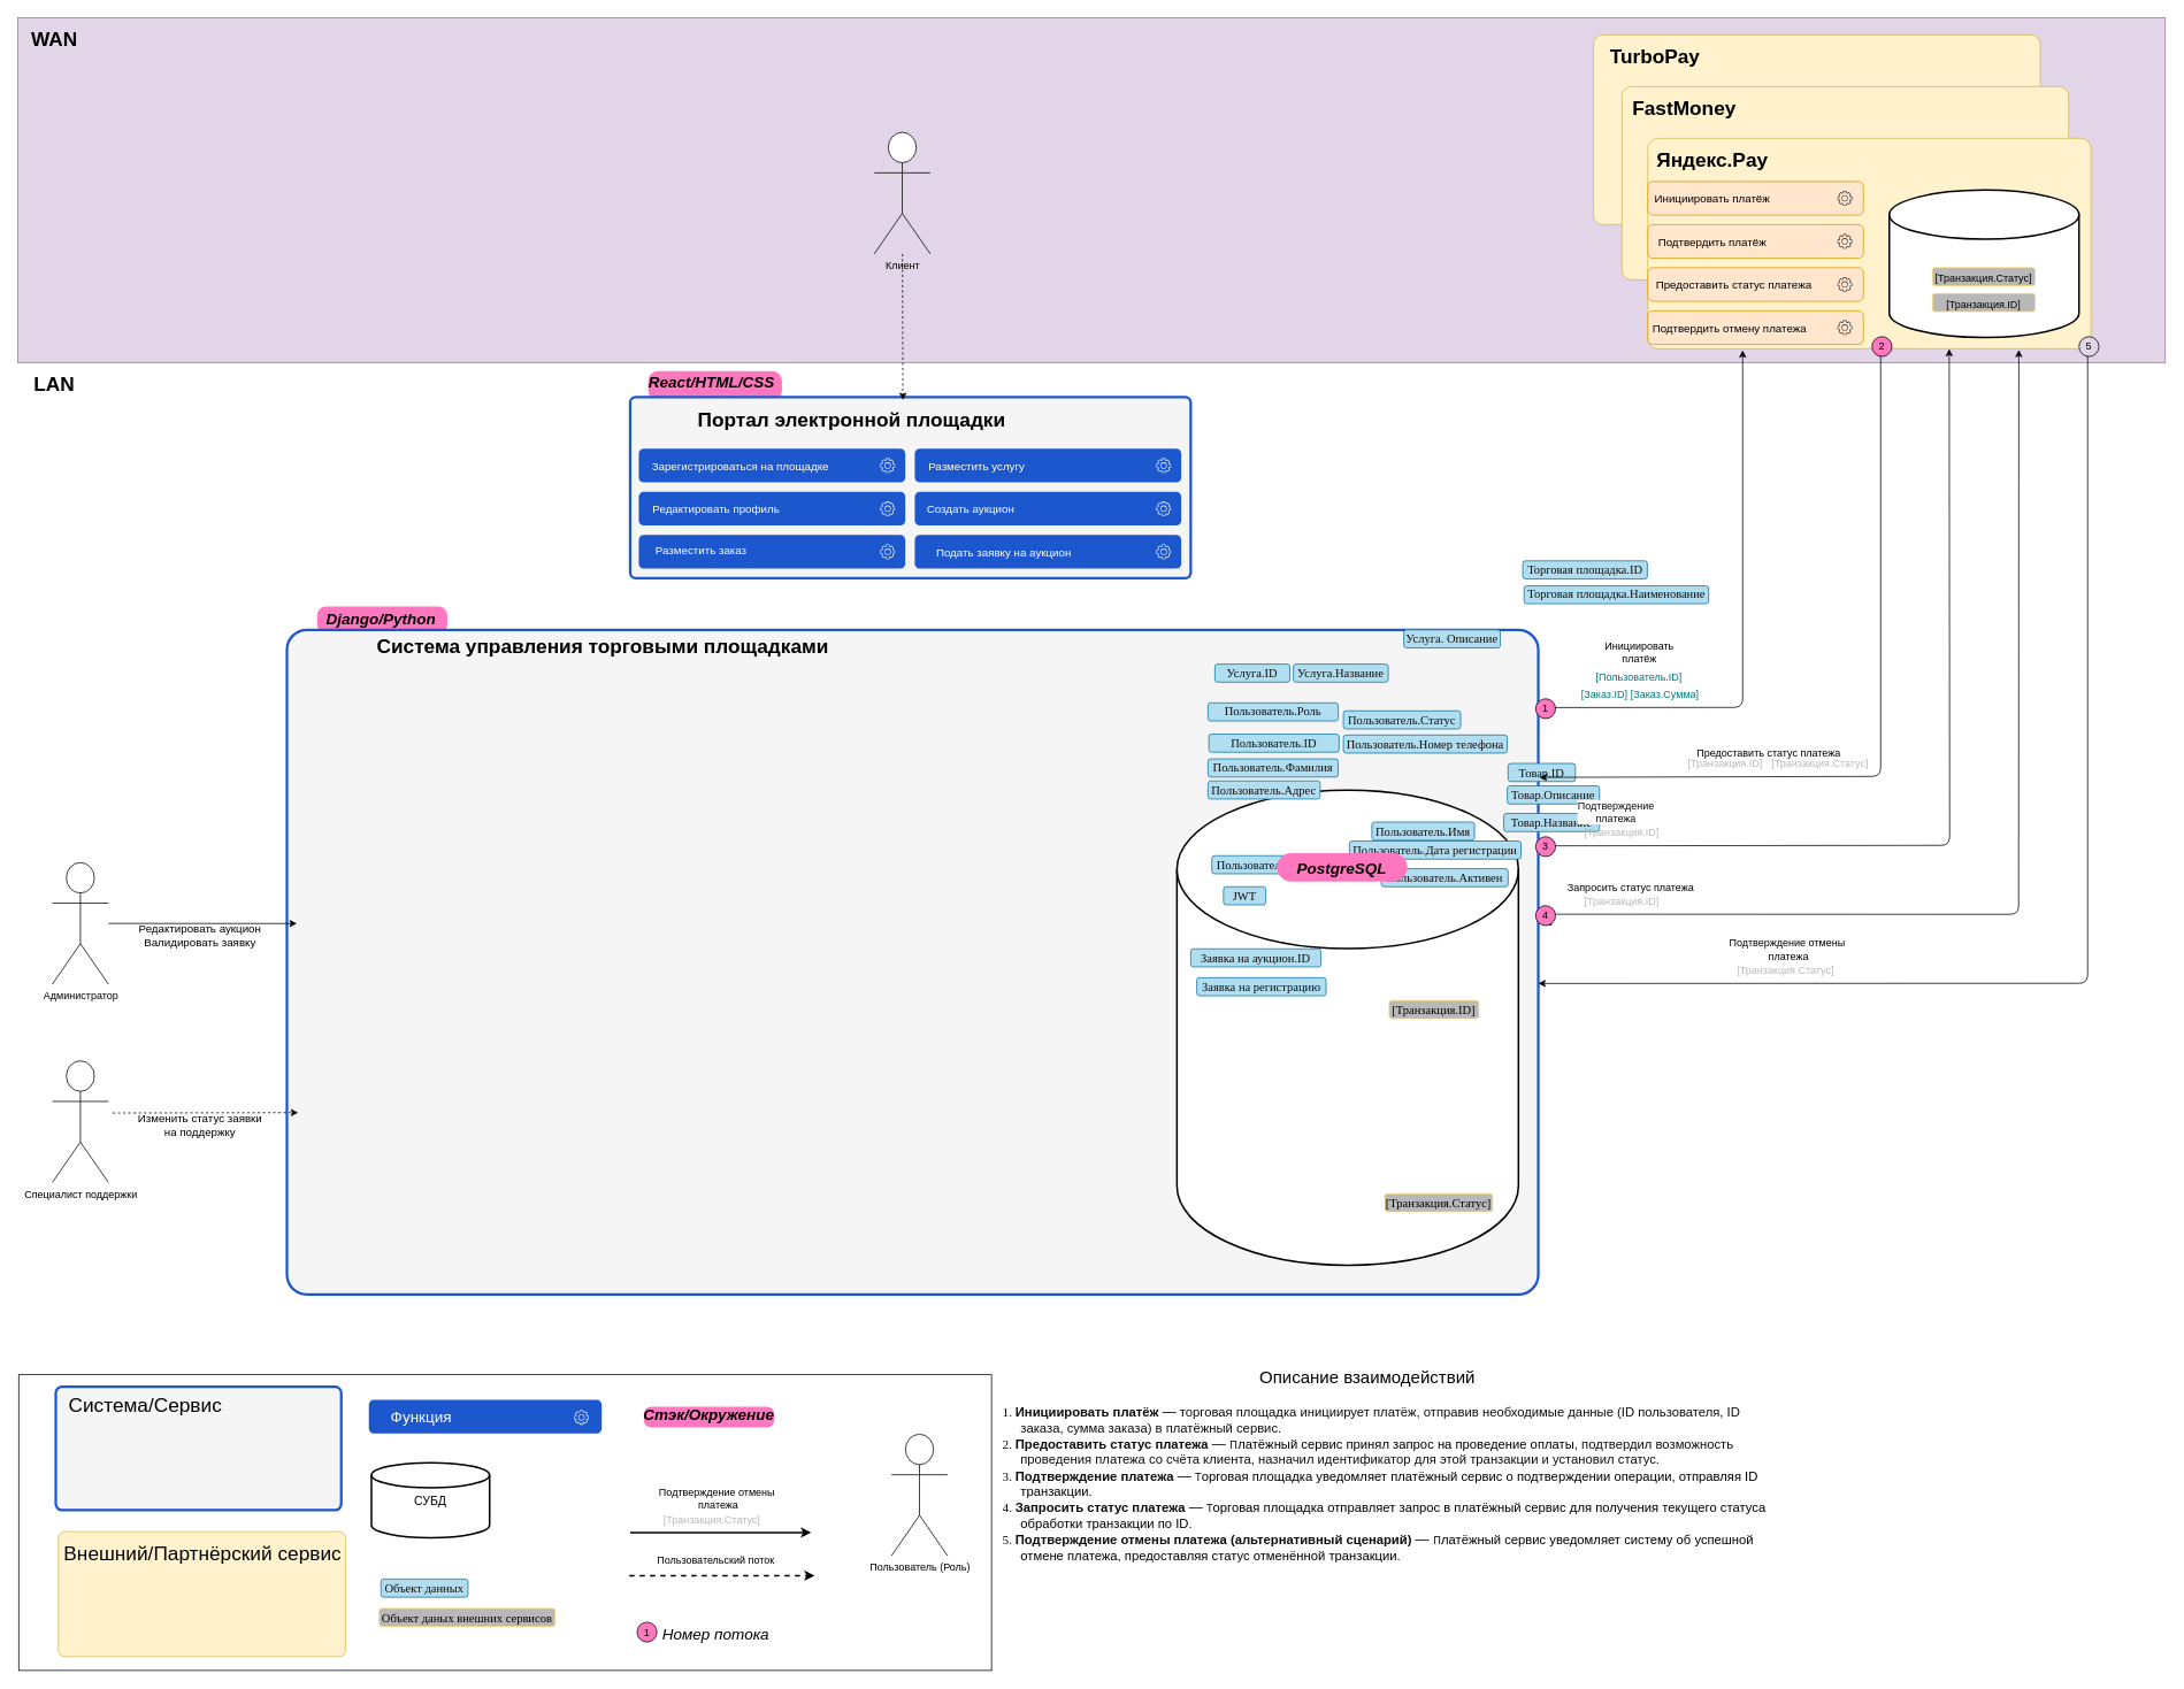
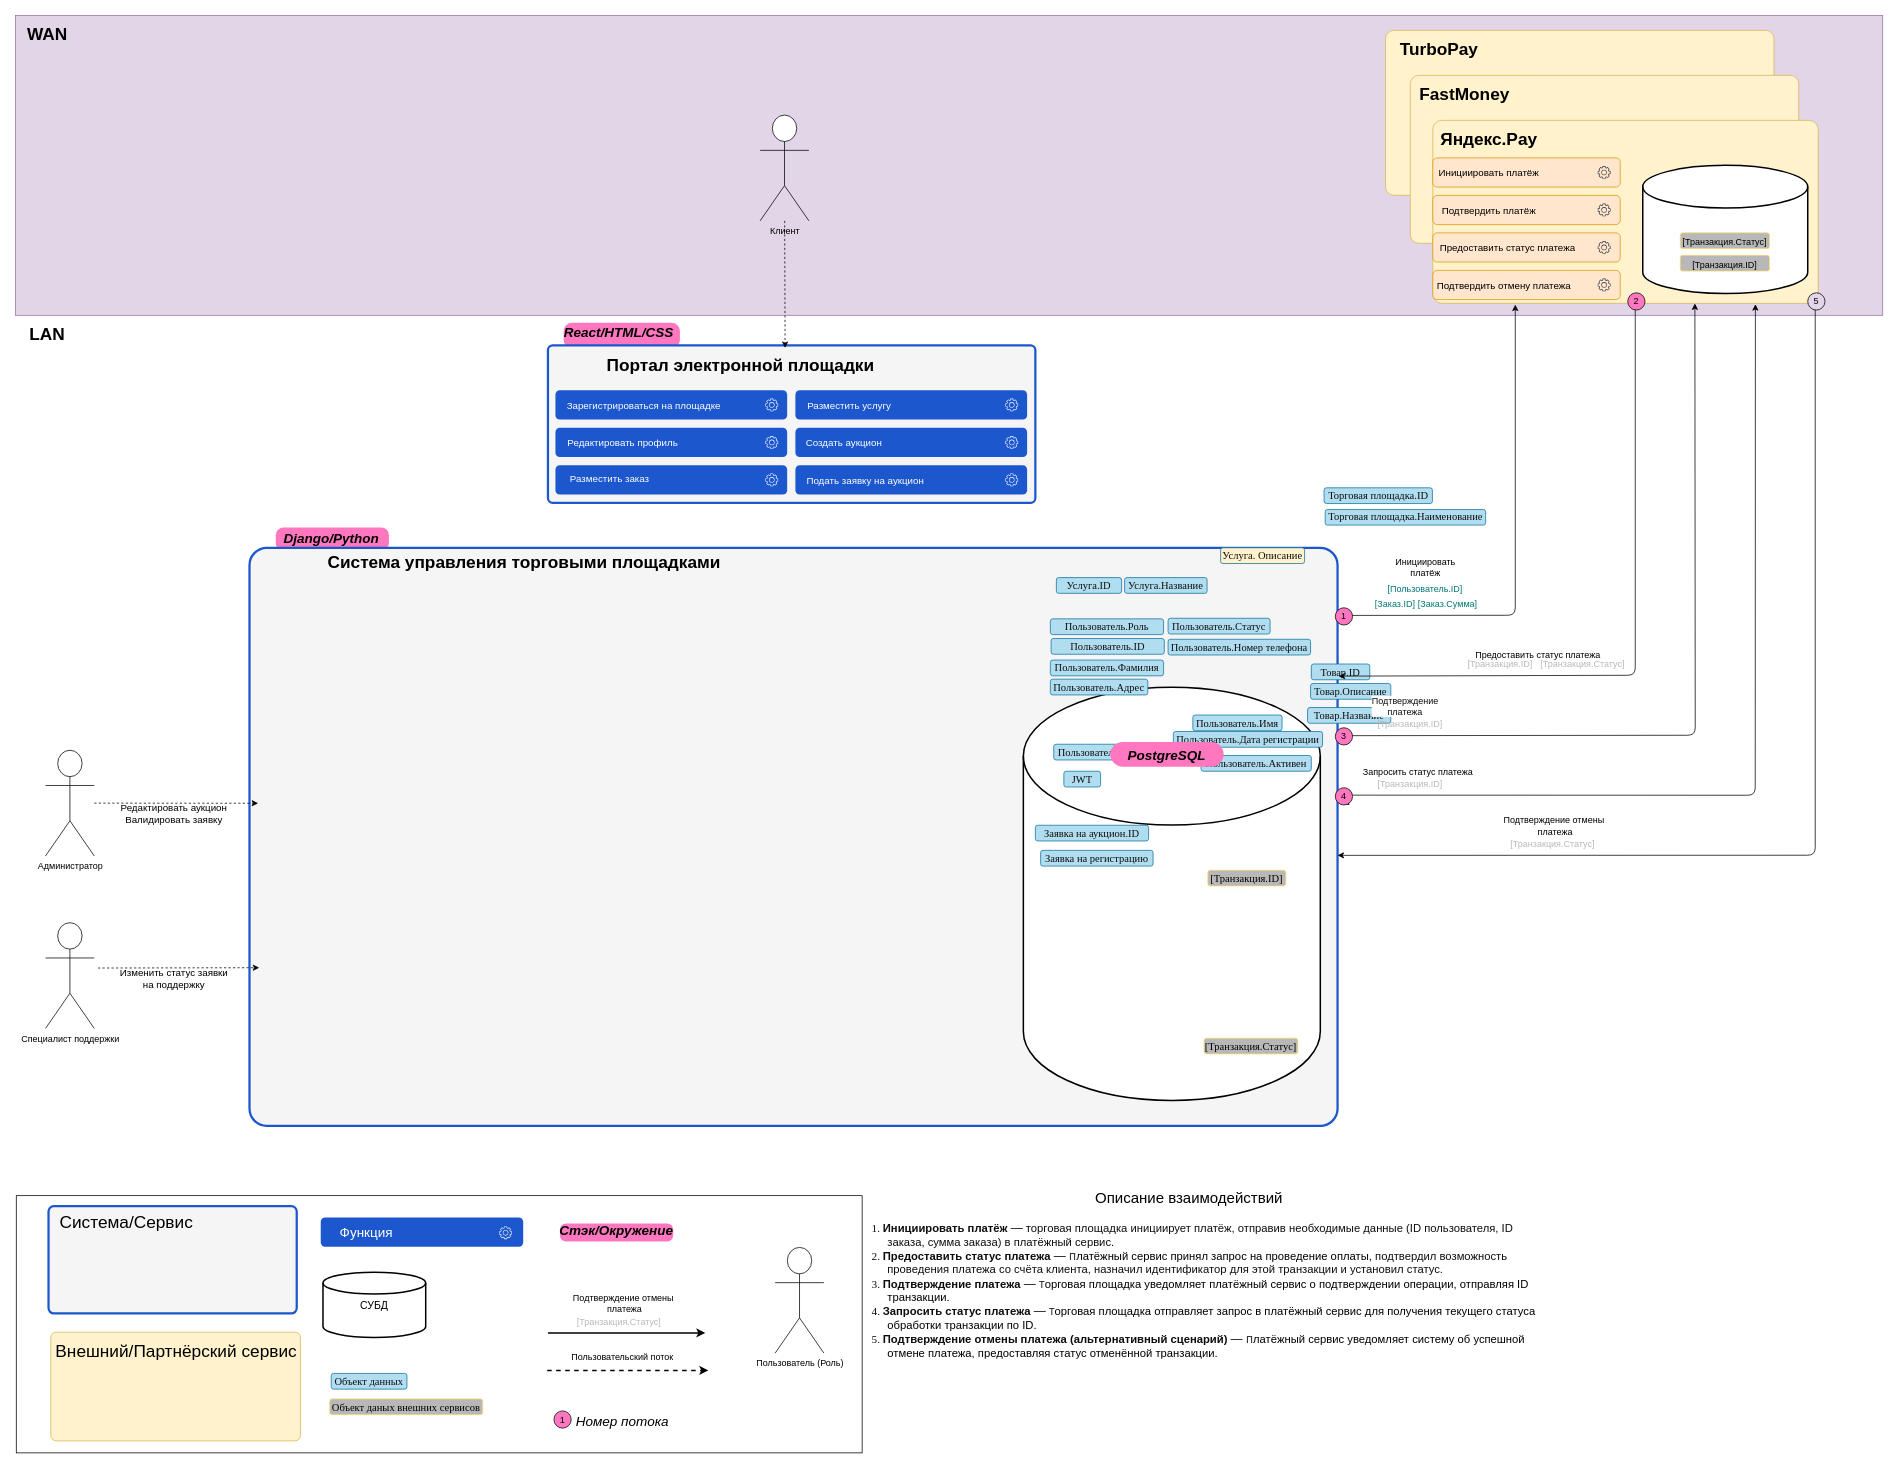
- <mxCell id="126" value="Подать заявку на аукцион" style="text;html=1;align=center;verticalAlign=middle;whiteSpace=wrap;rounded=1;fontSize=13;fontColor=#FFFFFF;" parent="123" vertex="1"><mxGeometry x="20" y="4.5" width="167" height="30" as="geometry" /></mxCell>
+ <mxCell id="126" value="Подать заявку на аукцион" style="text;html=1;align=center;verticalAlign=middle;whiteSpace=wrap;rounded=1;fontSize=13;fontColor=#FFFFFF;" parent="123" vertex="1"><mxGeometry x="10" y="4.5" width="167" height="30" as="geometry" /></mxCell>
- <mxCell id="39" value="&lt;p style=&quot;margin: 0px 0px 0px 13px; text-indent: -13px; font-variant-numeric: normal; font-variant-east-asian: normal; font-variant-alternates: normal; font-kerning: auto; font-optical-sizing: auto; font-feature-settings: normal; font-variation-settings: normal; font-variant-position: normal; font-stretch: normal; font-size: 14px; line-height: normal; color: rgb(14, 14, 14); text-align: start;&quot; class=&quot;p1&quot;&gt;&lt;font face=&quot;Times New Roman&quot;&gt;Услуга. Описание&lt;/font&gt;&lt;/p&gt;" style="rounded=1;whiteSpace=wrap;html=1;fillColor=#b1ddf0;strokeColor=#10739e;" parent="1" vertex="1"><mxGeometry x="1627" y="730" width="112" height="21" as="geometry" /></mxCell>
+ <mxCell id="39" value="&lt;p style=&quot;margin: 0px 0px 0px 13px; text-indent: -13px; font-variant-numeric: normal; font-variant-east-asian: normal; font-variant-alternates: normal; font-kerning: auto; font-optical-sizing: auto; font-feature-settings: normal; font-variation-settings: normal; font-variant-position: normal; font-stretch: normal; font-size: 14px; line-height: normal; color: rgb(14, 14, 14); text-align: start;&quot; class=&quot;p1&quot;&gt;&lt;font face=&quot;Times New Roman&quot;&gt;Услуга. Описание&lt;/font&gt;&lt;/p&gt;" style="rounded=1;whiteSpace=wrap;html=1;fillColor=#fff2cc;strokeColor=#10739e;" parent="1" vertex="1"><mxGeometry x="1627" y="730" width="112" height="21" as="geometry" /></mxCell>
- <mxCell id="25" value="&lt;p style=&quot;margin: 0px 0px 0px 13px; text-indent: -13px; font-variant-numeric: normal; font-variant-east-asian: normal; font-variant-alternates: normal; font-kerning: auto; font-optical-sizing: auto; font-feature-settings: normal; font-variation-settings: normal; font-variant-position: normal; font-stretch: normal; font-size: 14px; line-height: normal; color: rgb(14, 14, 14); text-align: start;&quot; class=&quot;p1&quot;&gt;&lt;font face=&quot;Times New Roman&quot;&gt;Пользователь.Роль&lt;/font&gt;&lt;/p&gt;" style="rounded=1;whiteSpace=wrap;html=1;fillColor=#b1ddf0;strokeColor=#10739e;" parent="1" vertex="1"><mxGeometry x="1400" y="814.75" width="151" height="21" as="geometry" /></mxCell>
+ <mxCell id="25" value="&lt;p style=&quot;margin: 0px 0px 0px 13px; text-indent: -13px; font-variant-numeric: normal; font-variant-east-asian: normal; font-variant-alternates: normal; font-kerning: auto; font-optical-sizing: auto; font-feature-settings: normal; font-variation-settings: normal; font-variant-position: normal; font-stretch: normal; font-size: 14px; line-height: normal; color: rgb(14, 14, 14); text-align: start;&quot; class=&quot;p1&quot;&gt;&lt;font face=&quot;Times New Roman&quot;&gt;Пользователь.Роль&lt;/font&gt;&lt;/p&gt;" style="rounded=1;whiteSpace=wrap;html=1;fillColor=#b1ddf0;strokeColor=#10739e;" parent="1" vertex="1"><mxGeometry x="1400" y="824.75" width="151" height="21" as="geometry" /></mxCell>
- <mxCell id="44" value="" style="endArrow=classic;html=1;rounded=1;dashed=0;entryX=0.961;entryY=0.023;entryDx=0;entryDy=0;entryPerimeter=0;" parent="1" source="43" target="76" edge="1"><mxGeometry width="50" height="50" relative="1" as="geometry"><mxPoint x="226" y="1164" as="sourcePoint" /><mxPoint x="222" y="1599" as="targetPoint" /><Array as="points" /></mxGeometry></mxCell>
+ <mxCell id="44" value="" style="endArrow=classic;html=1;rounded=1;dashed=1;entryX=0.961;entryY=0.023;entryDx=0;entryDy=0;entryPerimeter=0;" parent="1" source="43" target="76" edge="1"><mxGeometry width="50" height="50" relative="1" as="geometry"><mxPoint x="226" y="1164" as="sourcePoint" /><mxPoint x="222" y="1599" as="targetPoint" /><Array as="points" /></mxGeometry></mxCell>
